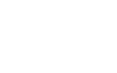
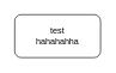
+ <mxCell id="2" value="test&lt;br&gt;hahahahha&lt;br&gt;" style="rounded=1;whiteSpace=wrap;html=1;" parent="1" vertex="1"><mxGeometry x="20" y="20" width="120" height="60" as="geometry" /></mxCell>
